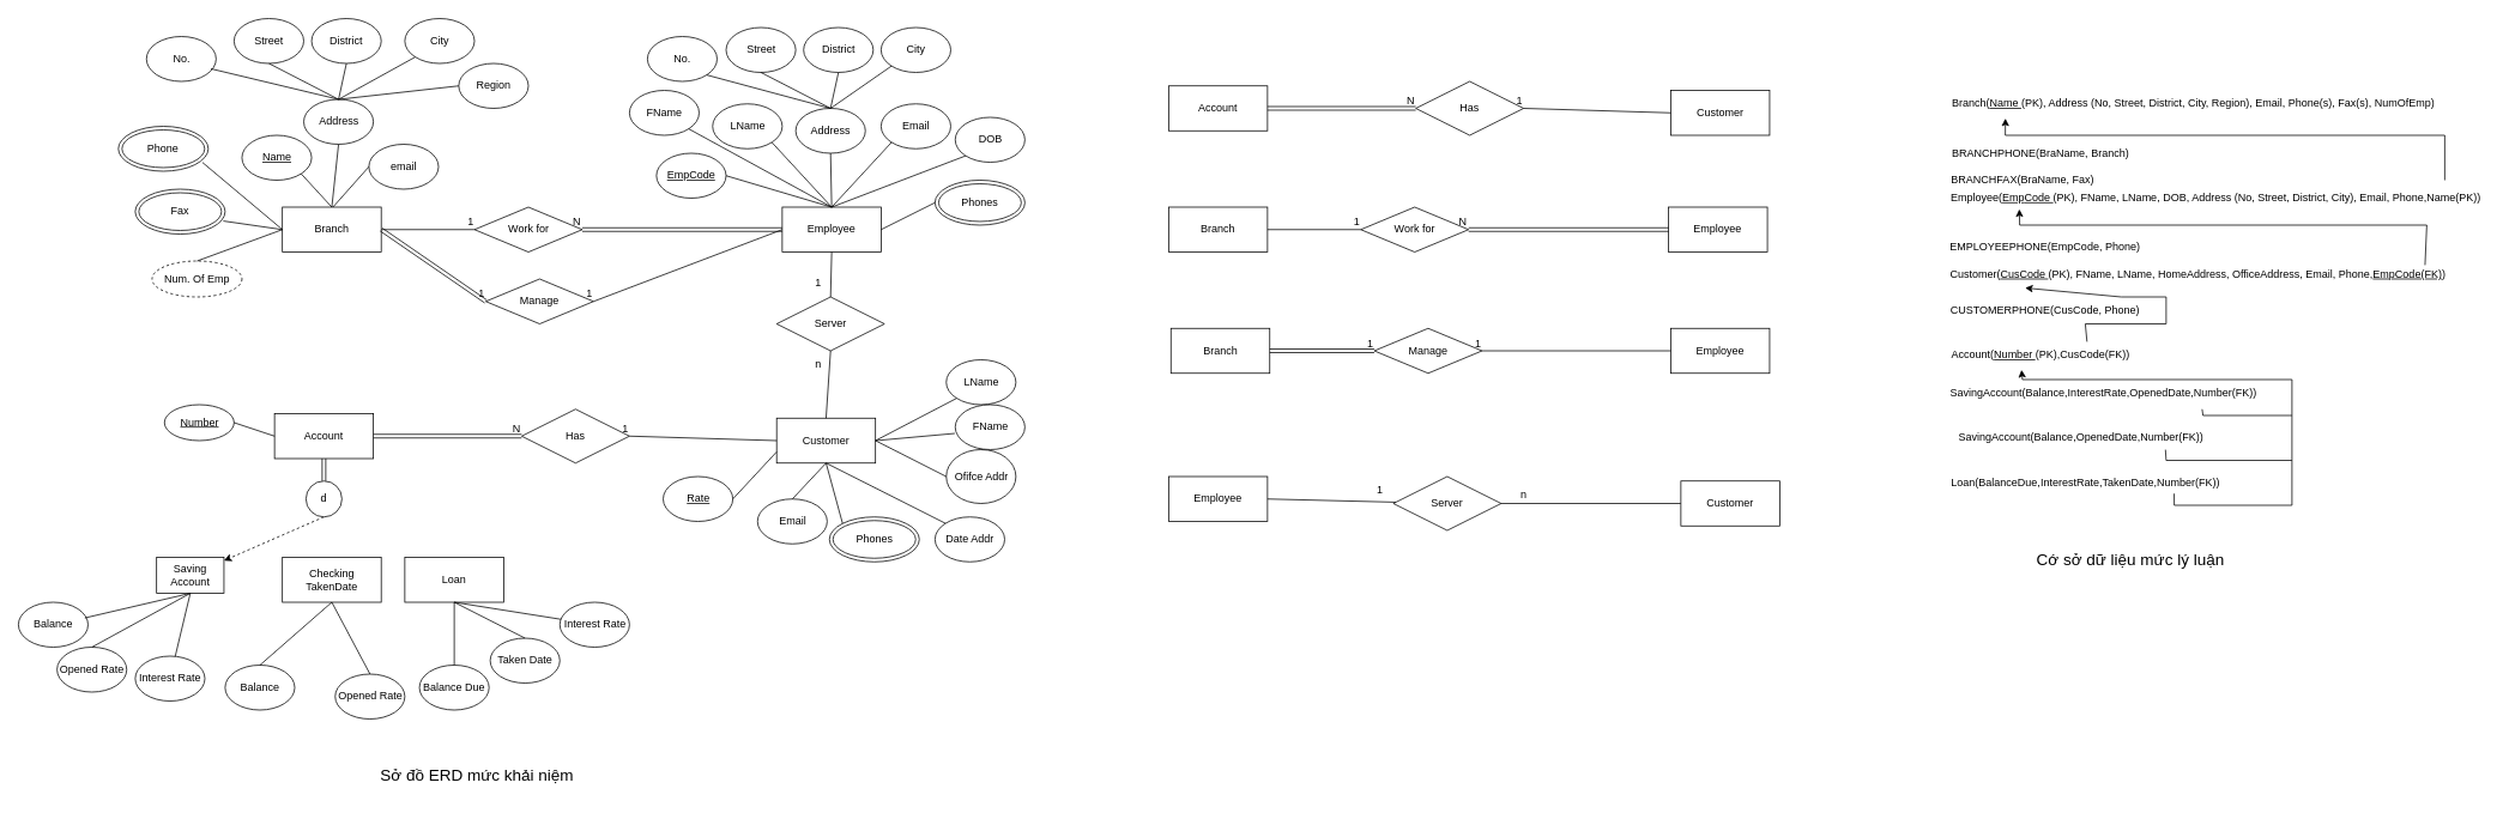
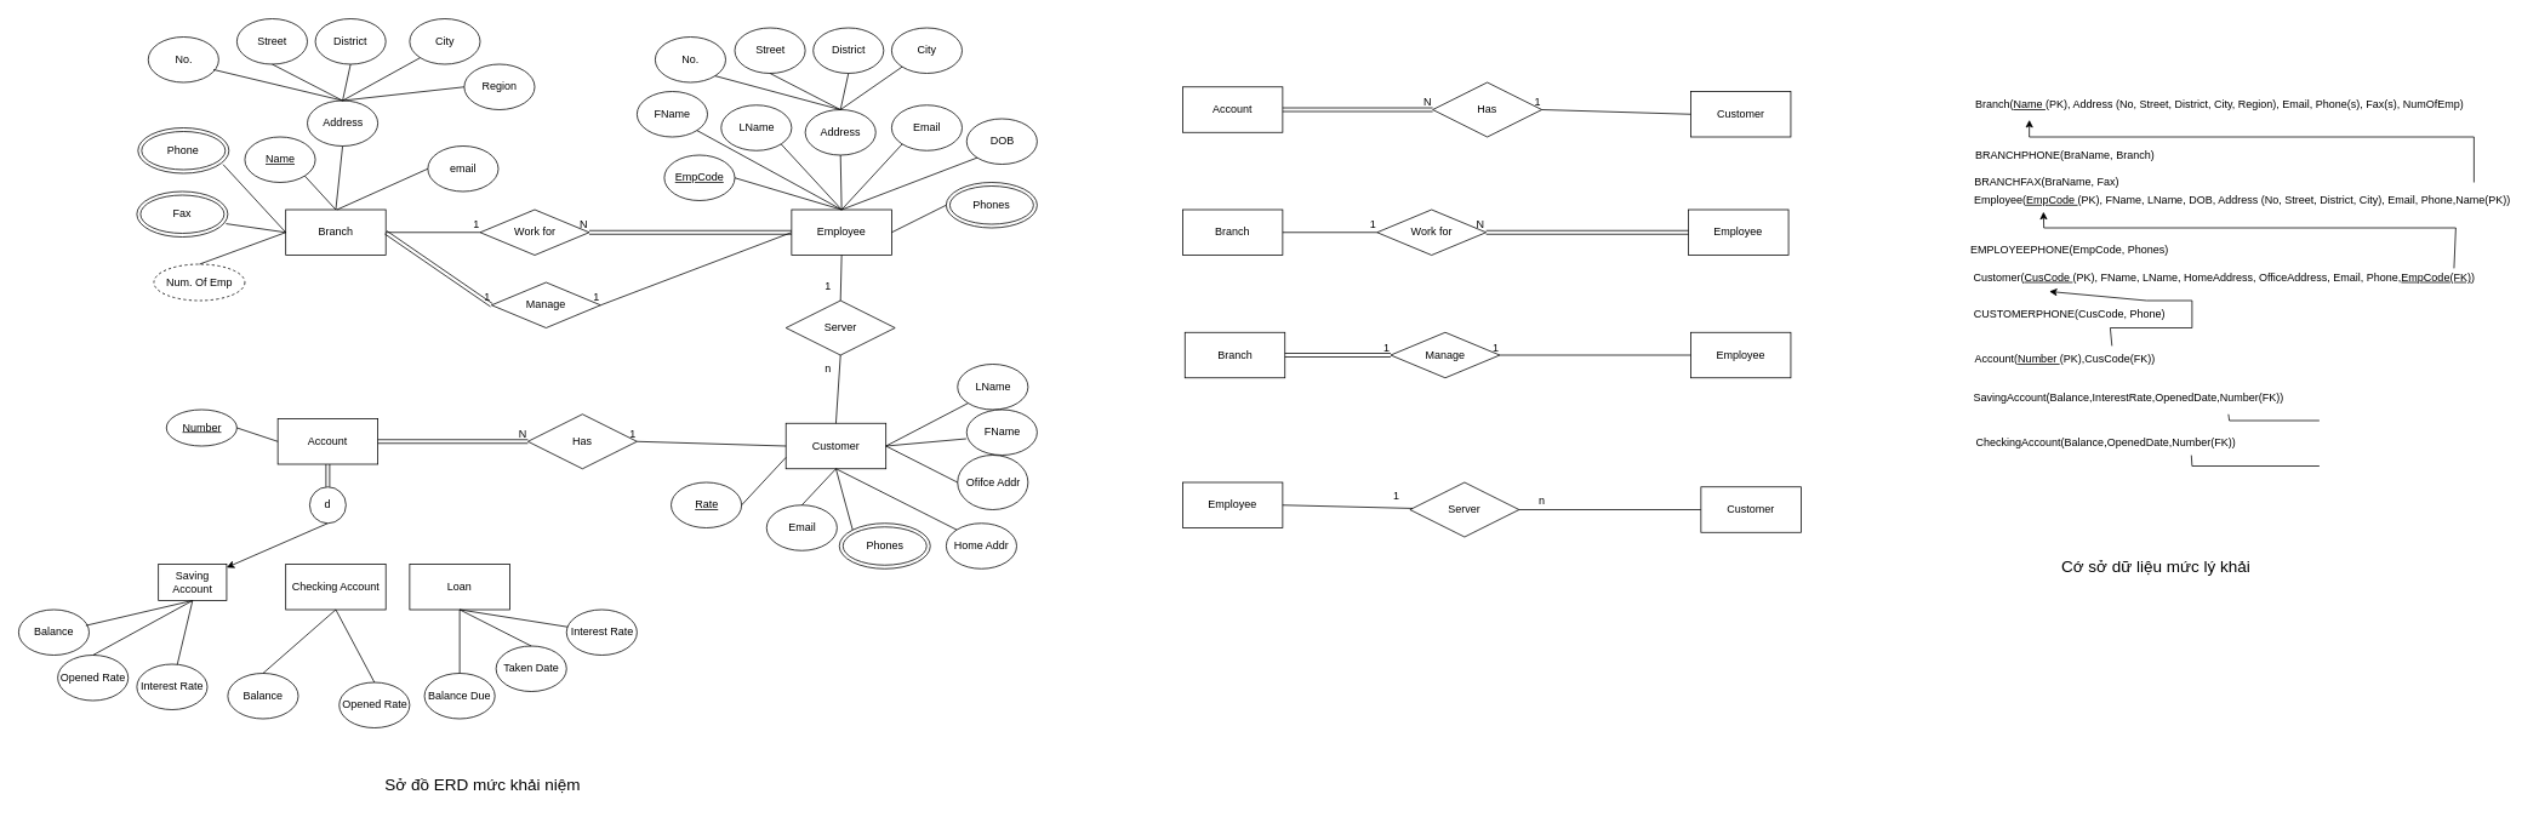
- <mxCell id="6" value="Phone" style="ellipse;shape=doubleEllipse;whiteSpace=wrap;html=1;" vertex="1" parent="1"><mxGeometry x="131.25" y="140" width="100" height="50" as="geometry" /></mxCell>
+ <mxCell id="6" value="Phone" style="ellipse;shape=doubleEllipse;whiteSpace=wrap;html=1;" vertex="1" parent="1"><mxGeometry x="151.25" y="140" width="100" height="50" as="geometry" /></mxCell>
- <mxCell id="14" value="email" style="ellipse;whiteSpace=wrap;html=1;" vertex="1" parent="1"><mxGeometry x="410" y="160" width="77.5" height="50" as="geometry" /></mxCell>
+ <mxCell id="14" value="email" style="ellipse;whiteSpace=wrap;html=1;" vertex="1" parent="1"><mxGeometry x="470" y="160" width="77.5" height="50" as="geometry" /></mxCell>
- <mxCell id="153" value="&lt;div&gt;EMPLOYEEPHONE(EmpCode, Phone)&lt;/div&gt;" style="text;html=1;align=center;verticalAlign=middle;resizable=0;points=[];autosize=1;strokeColor=none;fillColor=none;" vertex="1" parent="1"><mxGeometry x="2160" y="260" width="230" height="30" as="geometry" /></mxCell>
+ <mxCell id="153" value="&lt;div&gt;EMPLOYEEPHONE(EmpCode, Phones)&lt;/div&gt;" style="text;html=1;align=center;verticalAlign=middle;resizable=0;points=[];autosize=1;strokeColor=none;fillColor=none;" vertex="1" parent="1"><mxGeometry x="2160" y="260" width="230" height="30" as="geometry" /></mxCell>
- <mxCell id="143" value="SavingAccount(&lt;span style=&quot;color: light-dark(rgb(0, 0, 0), rgb(255, 255, 255)); background-color: transparent;&quot;&gt;Balance&lt;/span&gt;&lt;span style=&quot;color: light-dark(rgb(0, 0, 0), rgb(255, 255, 255)); background-color: transparent;&quot;&gt;,&lt;/span&gt;&lt;span style=&quot;color: light-dark(rgb(0, 0, 0), rgb(255, 255, 255)); background-color: transparent;&quot;&gt;OpenedDate,Number(FK)&lt;/span&gt;)" style="text;html=1;align=center;verticalAlign=middle;resizable=0;points=[];autosize=1;strokeColor=none;fillColor=none;" vertex="1" parent="1"><mxGeometry x="2160" y="472" width="310" height="30" as="geometry" /></mxCell>
+ <mxCell id="143" value="CheckingAccount(&lt;span style=&quot;color: light-dark(rgb(0, 0, 0), rgb(255, 255, 255)); background-color: transparent;&quot;&gt;Balance&lt;/span&gt;&lt;span style=&quot;color: light-dark(rgb(0, 0, 0), rgb(255, 255, 255)); background-color: transparent;&quot;&gt;,&lt;/span&gt;&lt;span style=&quot;color: light-dark(rgb(0, 0, 0), rgb(255, 255, 255)); background-color: transparent;&quot;&gt;OpenedDate,Number(FK)&lt;/span&gt;)" style="text;html=1;align=center;verticalAlign=middle;resizable=0;points=[];autosize=1;strokeColor=none;fillColor=none;" vertex="1" parent="1"><mxGeometry x="2160" y="472" width="310" height="30" as="geometry" /></mxCell>
- <mxCell id="144" value="Loan(&lt;span style=&quot;color: light-dark(rgb(0, 0, 0), rgb(255, 255, 255)); background-color: transparent;&quot;&gt;BalanceDue,&lt;/span&gt;&lt;span style=&quot;color: light-dark(rgb(0, 0, 0), rgb(255, 255, 255)); background-color: transparent;&quot;&gt;InterestRate,Taken&lt;/span&gt;&lt;span style=&quot;color: light-dark(rgb(0, 0, 0), rgb(255, 255, 255)); background-color: transparent;&quot;&gt;Date,Number(FK)&lt;/span&gt;)" style="text;html=1;align=center;verticalAlign=middle;resizable=0;points=[];autosize=1;strokeColor=none;fillColor=none;" vertex="1" parent="1"><mxGeometry x="2160" y="522" width="320" height="30" as="geometry" /></mxCell>
- <mxCell id="145" value="" style="endArrow=classic;html=1;rounded=0;exitX=0.809;exitY=0.9;exitDx=0;exitDy=0;exitPerimeter=0;entryX=0.405;entryY=1.041;entryDx=0;entryDy=0;entryPerimeter=0;" edge="1" parent="1" source="144" target="141"><mxGeometry width="50" height="50" relative="1" as="geometry"><mxPoint x="2490" y="527" as="sourcePoint" /><mxPoint x="2550" y="402" as="targetPoint" /><Array as="points"><mxPoint x="2419" y="562" /><mxPoint x="2550" y="562" /><mxPoint x="2550" y="422" /><mxPoint x="2250" y="422" /></Array></mxGeometry></mxCell>
- <mxCell id="50" style="rounded=0;orthogonalLoop=1;jettySize=auto;html=1;exitX=0.5;exitY=1;exitDx=0;exitDy=0;dashed=1;" edge="1" parent="1" source="51" target="54"><mxGeometry relative="1" as="geometry" /></mxCell>
+ <mxCell id="50" style="rounded=0;orthogonalLoop=1;jettySize=auto;html=1;exitX=0.5;exitY=1;exitDx=0;exitDy=0;" edge="1" parent="1" source="51" target="54"><mxGeometry relative="1" as="geometry" /></mxCell>
- <mxCell id="83" value="Date Addr" style="ellipse;whiteSpace=wrap;html=1;" vertex="1" parent="1"><mxGeometry x="1040" y="575" width="77.5" height="50" as="geometry" /></mxCell>
+ <mxCell id="83" value="Home Addr" style="ellipse;whiteSpace=wrap;html=1;" vertex="1" parent="1"><mxGeometry x="1040" y="575" width="77.5" height="50" as="geometry" /></mxCell>
- <mxCell id="155" value="&lt;font style=&quot;font-size: 18px;&quot;&gt;Cớ sở dữ liệu mức lý luận&lt;/font&gt;" style="text;html=1;align=center;verticalAlign=middle;resizable=0;points=[];autosize=1;strokeColor=none;fillColor=none;" vertex="1" parent="1"><mxGeometry x="2255" y="603" width="230" height="40" as="geometry" /></mxCell>
+ <mxCell id="155" value="&lt;font style=&quot;font-size: 18px;&quot;&gt;Cớ sở dữ liệu mức lý khải&lt;/font&gt;" style="text;html=1;align=center;verticalAlign=middle;resizable=0;points=[];autosize=1;strokeColor=none;fillColor=none;" vertex="1" parent="1"><mxGeometry x="2255" y="603" width="230" height="40" as="geometry" /></mxCell>
- <mxCell id="68" value="Checking TakenDate" style="html=1;whiteSpace=wrap;" vertex="1" parent="1"><mxGeometry x="313.75" y="620" width="110" height="50" as="geometry" /></mxCell>
+ <mxCell id="68" value="Checking Account" style="html=1;whiteSpace=wrap;" vertex="1" parent="1"><mxGeometry x="313.75" y="620" width="110" height="50" as="geometry" /></mxCell>
